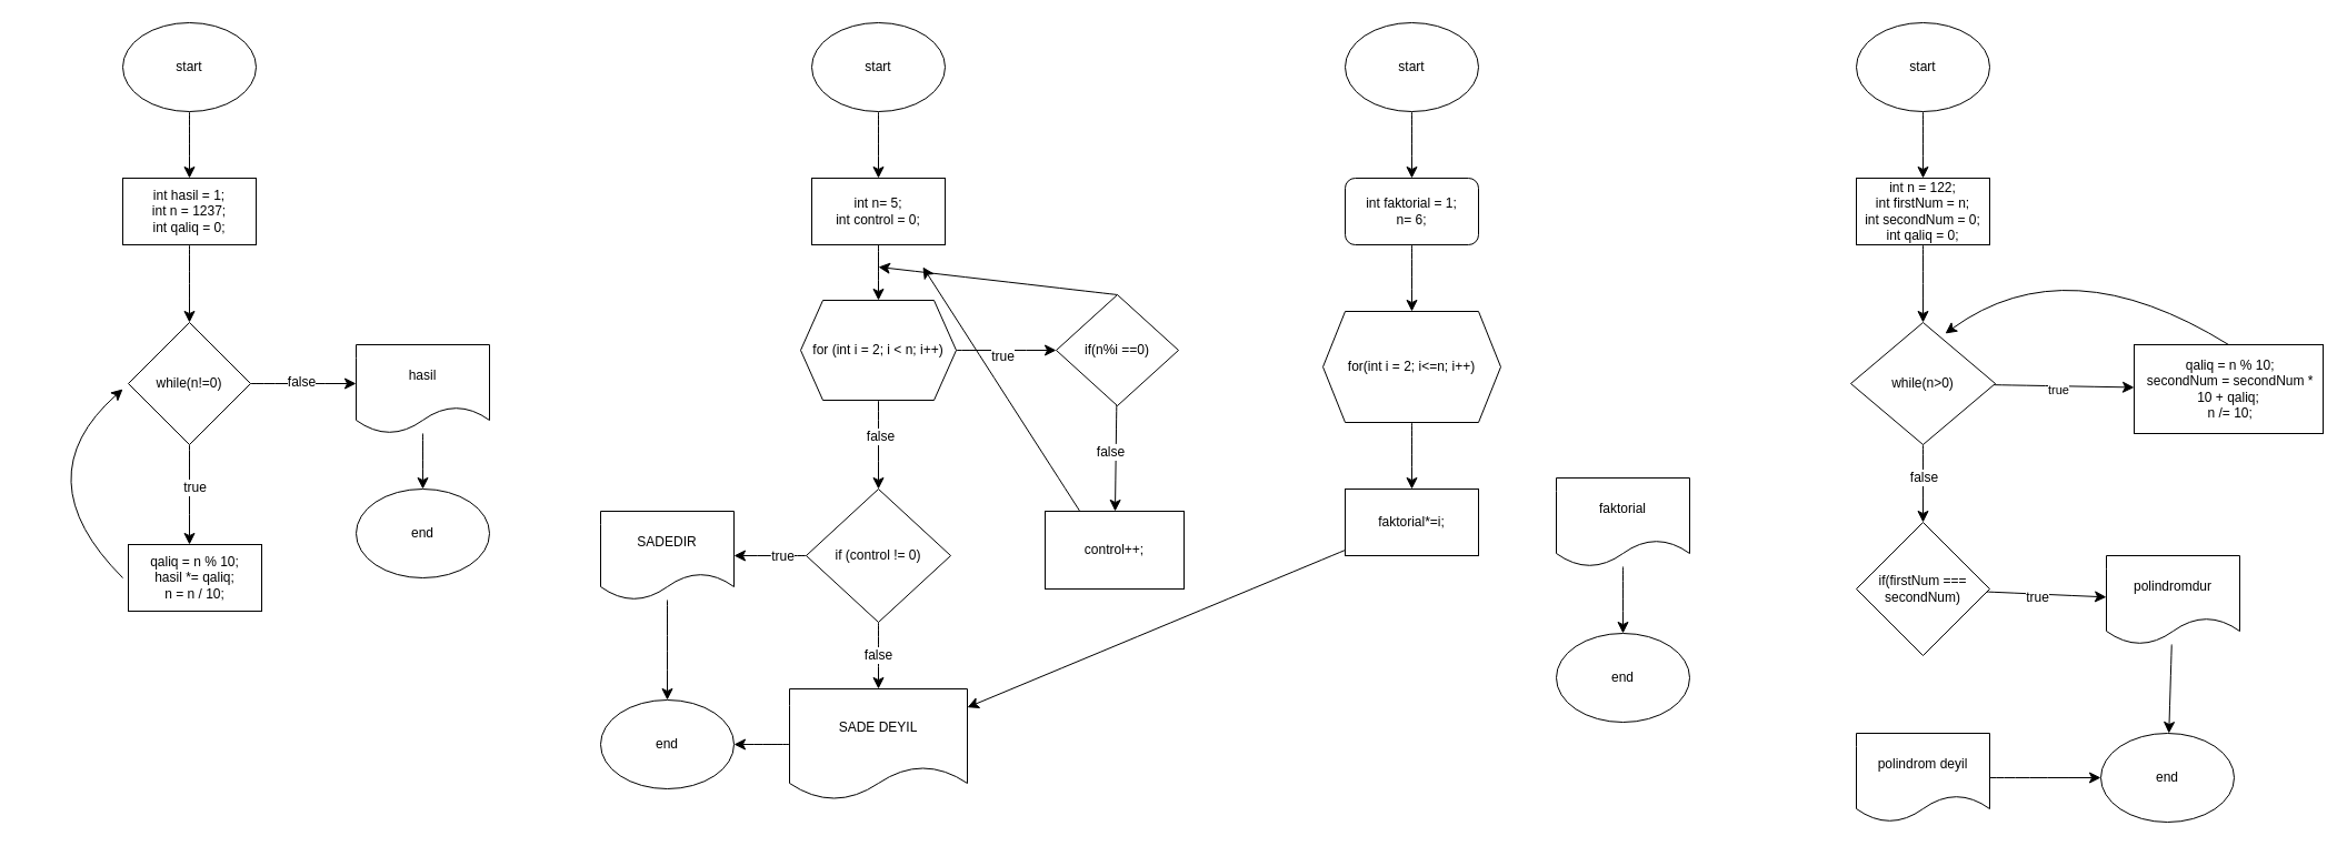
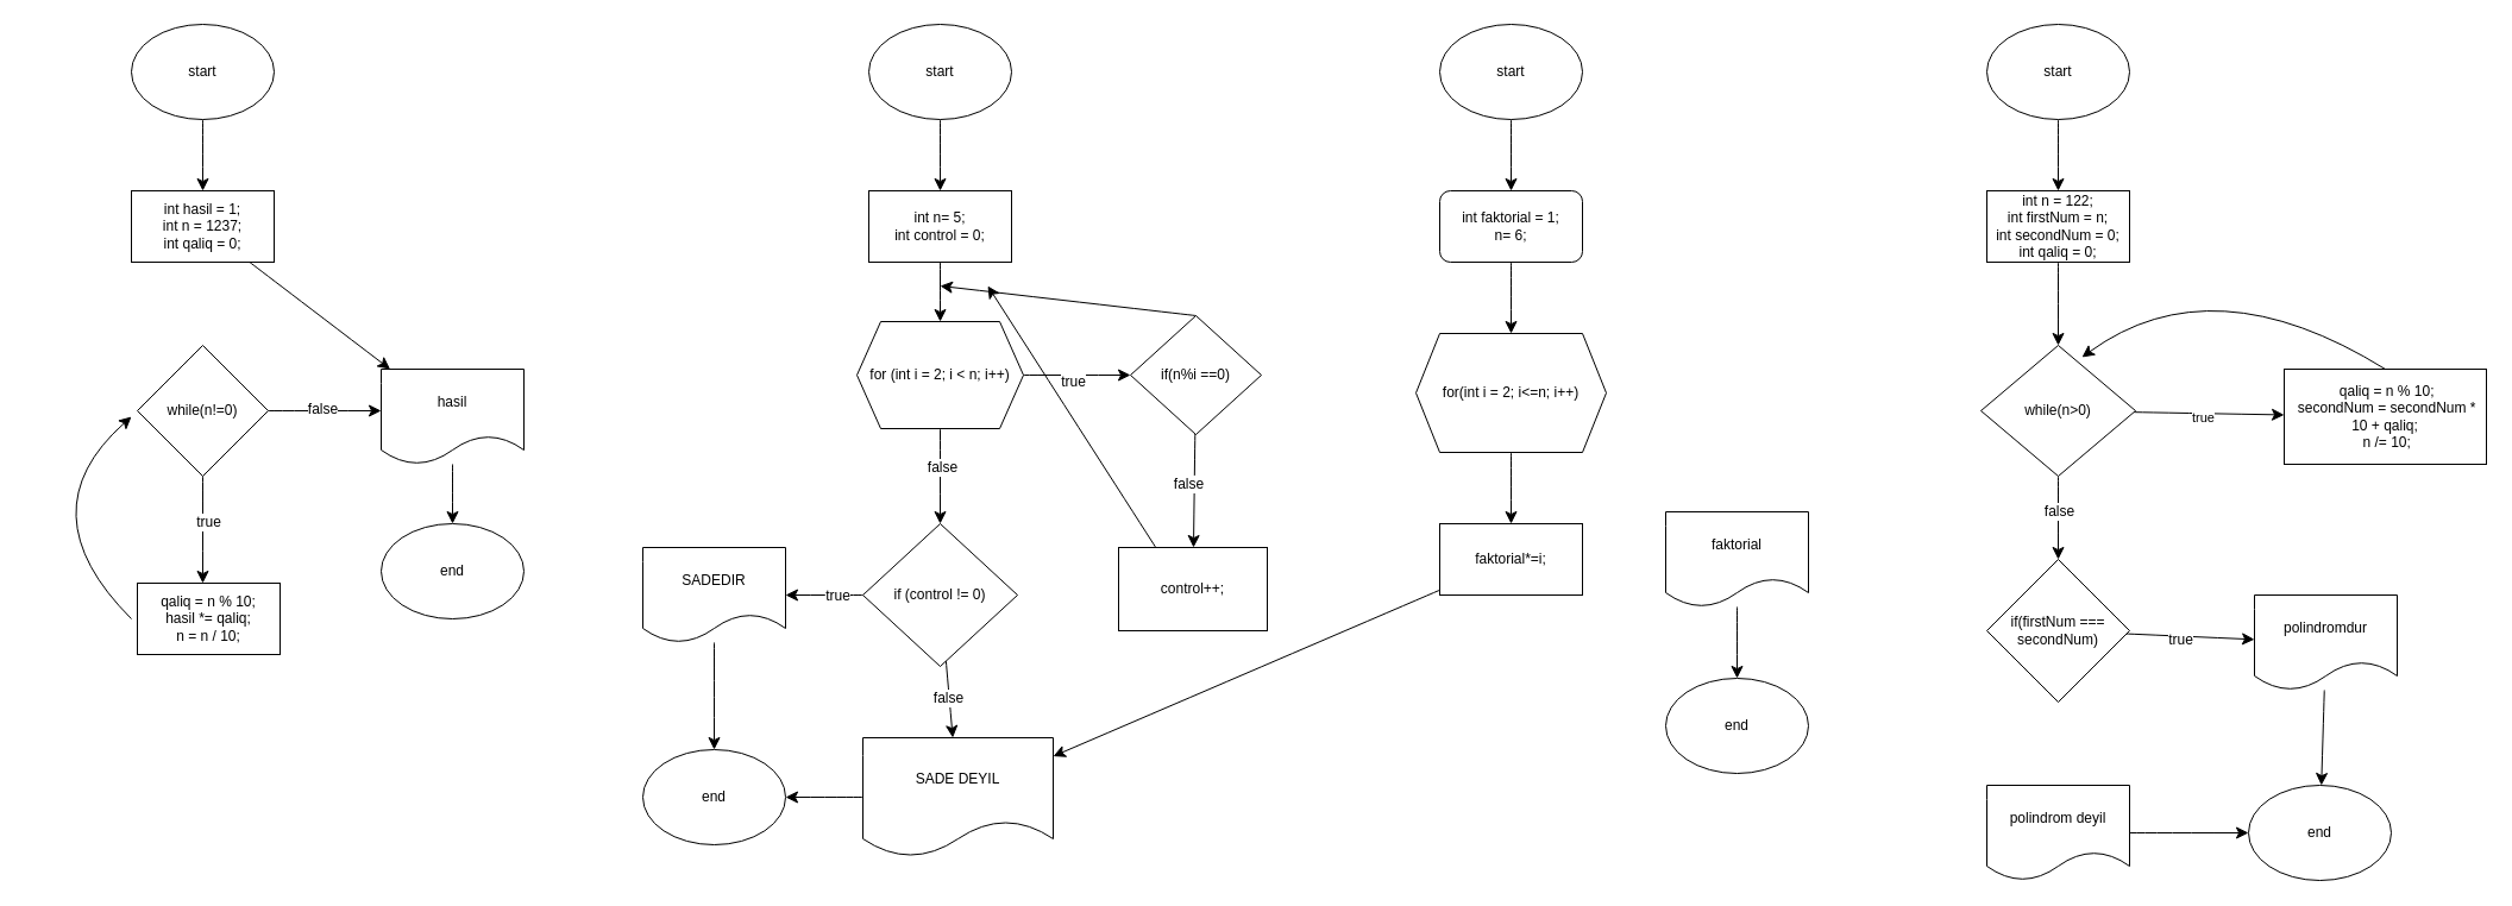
- <mxCell id="4" value="" style="edgeStyle=none;curved=1;rounded=0;orthogonalLoop=1;jettySize=auto;html=1;fontSize=12;startSize=8;endSize=8;" edge="1" parent="1" source="5" target="10"><mxGeometry relative="1" as="geometry" /></mxCell>
+ <mxCell id="4" value="" style="edgeStyle=none;curved=1;rounded=0;orthogonalLoop=1;jettySize=auto;html=1;fontSize=12;startSize=8;endSize=8;" edge="1" parent="1" source="5" target="12"><mxGeometry relative="1" as="geometry" /></mxCell>
- <mxCell id="68" value="SADE DEYIL" style="shape=document;whiteSpace=wrap;html=1;boundedLbl=1;" vertex="1" parent="1"><mxGeometry x="710" y="620" width="160" height="100" as="geometry" /></mxCell>
+ <mxCell id="68" value="SADE DEYIL" style="shape=document;whiteSpace=wrap;html=1;boundedLbl=1;" vertex="1" parent="1"><mxGeometry x="725" y="620" width="160" height="100" as="geometry" /></mxCell>
